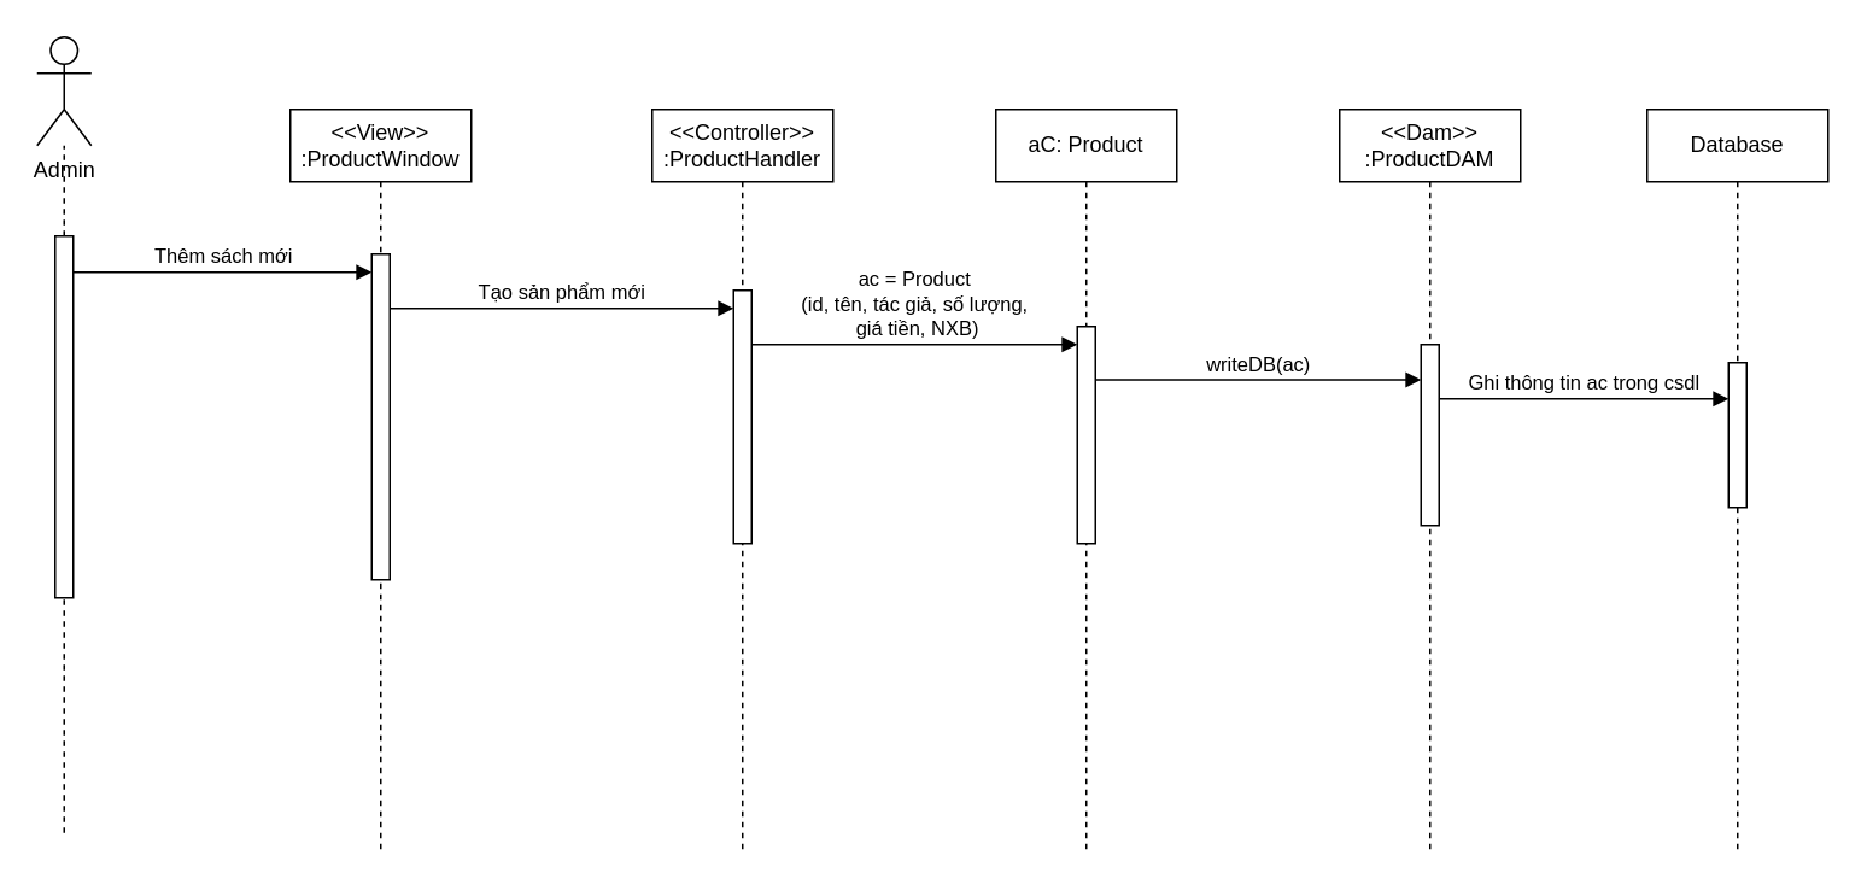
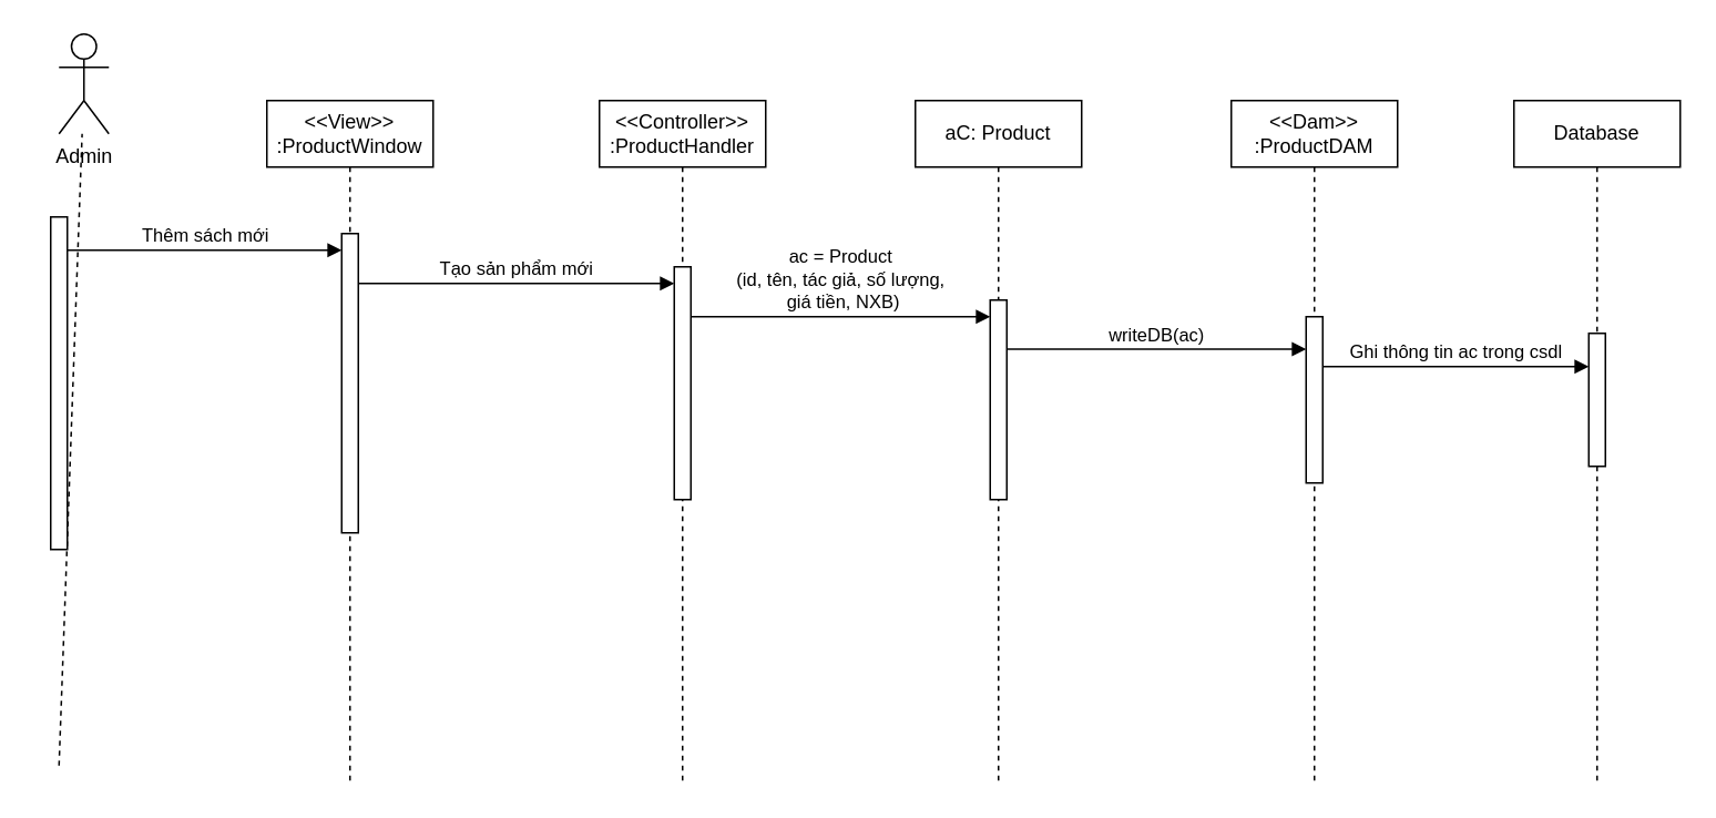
- <mxCell id="16" value="Admin" style="shape=umlActor;verticalLabelPosition=bottom;verticalAlign=top;html=1;outlineConnect=0;" parent="1" vertex="1"><mxGeometry x="20" y="20" width="30" height="60" as="geometry" /></mxCell>
+ <mxCell id="16" value="Admin" style="shape=umlActor;verticalLabelPosition=bottom;verticalAlign=top;html=1;outlineConnect=0;" parent="1" vertex="1"><mxGeometry x="35" y="20" width="30" height="60" as="geometry" /></mxCell>
